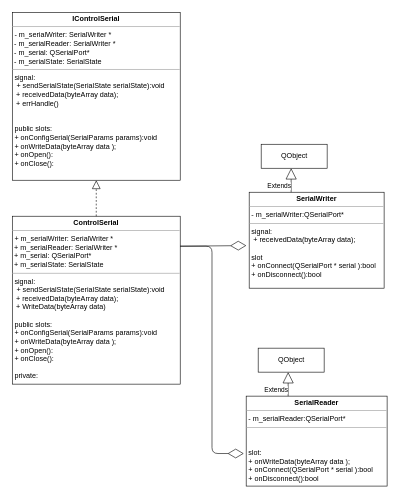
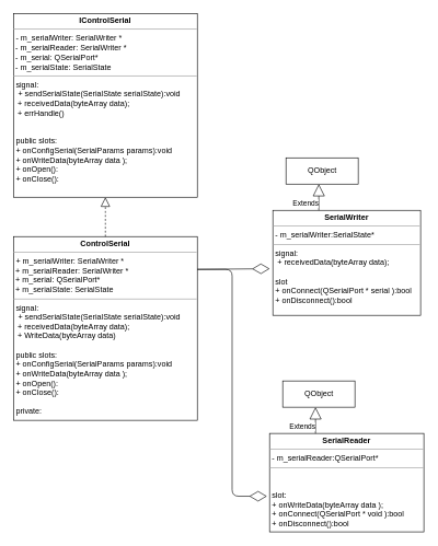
- <mxCell id="6" value="&lt;p style=&quot;margin: 0px ; margin-top: 4px ; text-align: center&quot;&gt;&lt;b&gt;SerialWriter&lt;/b&gt;&lt;/p&gt;&lt;hr size=&quot;1&quot;&gt;&lt;p style=&quot;margin: 0px ; margin-left: 4px&quot;&gt;- m_serialWriter:QSerialPort*&amp;nbsp;&lt;/p&gt;&lt;hr size=&quot;1&quot;&gt;&lt;p style=&quot;margin: 0px ; margin-left: 4px&quot;&gt;signal:&lt;/p&gt;&lt;p style=&quot;margin: 0px ; margin-left: 4px&quot;&gt;&amp;nbsp;+ receivedData(byteArray data);&lt;/p&gt;&lt;p style=&quot;margin: 0px ; margin-left: 4px&quot;&gt;&lt;br&gt;&lt;/p&gt;&lt;p style=&quot;margin: 0px ; margin-left: 4px&quot;&gt;slot&lt;/p&gt;&lt;p style=&quot;margin: 0px ; margin-left: 4px&quot;&gt;+ onConnect(QSerialPort * serial&amp;nbsp;&lt;span&gt;):bool&lt;/span&gt;&lt;/p&gt;&lt;p style=&quot;margin: 0px ; margin-left: 4px&quot;&gt;+ onDisconnect():bool&lt;/p&gt;&lt;p style=&quot;margin: 0px ; margin-left: 4px&quot;&gt;&lt;br&gt;&lt;/p&gt;" style="verticalAlign=top;align=left;overflow=fill;fontSize=12;fontFamily=Helvetica;html=1;" vertex="1" parent="1"><mxGeometry x="415" y="320" width="225" height="160" as="geometry" /></mxCell>
+ <mxCell id="6" value="&lt;p style=&quot;margin: 0px ; margin-top: 4px ; text-align: center&quot;&gt;&lt;b&gt;SerialWriter&lt;/b&gt;&lt;/p&gt;&lt;hr size=&quot;1&quot;&gt;&lt;p style=&quot;margin: 0px ; margin-left: 4px&quot;&gt;- m_serialWriter:SerialState*&amp;nbsp;&lt;/p&gt;&lt;hr size=&quot;1&quot;&gt;&lt;p style=&quot;margin: 0px ; margin-left: 4px&quot;&gt;signal:&lt;/p&gt;&lt;p style=&quot;margin: 0px ; margin-left: 4px&quot;&gt;&amp;nbsp;+ receivedData(byteArray data);&lt;/p&gt;&lt;p style=&quot;margin: 0px ; margin-left: 4px&quot;&gt;&lt;br&gt;&lt;/p&gt;&lt;p style=&quot;margin: 0px ; margin-left: 4px&quot;&gt;slot&lt;/p&gt;&lt;p style=&quot;margin: 0px ; margin-left: 4px&quot;&gt;+ onConnect(QSerialPort * serial&amp;nbsp;&lt;span&gt;):bool&lt;/span&gt;&lt;/p&gt;&lt;p style=&quot;margin: 0px ; margin-left: 4px&quot;&gt;+ onDisconnect():bool&lt;/p&gt;&lt;p style=&quot;margin: 0px ; margin-left: 4px&quot;&gt;&lt;br&gt;&lt;/p&gt;" style="verticalAlign=top;align=left;overflow=fill;fontSize=12;fontFamily=Helvetica;html=1;" vertex="1" parent="1"><mxGeometry x="415" y="320" width="225" height="160" as="geometry" /></mxCell>
- <mxCell id="2" value="&lt;p style=&quot;margin: 0px ; margin-top: 4px ; text-align: center&quot;&gt;&lt;b&gt;SerialReader&lt;/b&gt;&lt;/p&gt;&lt;hr size=&quot;1&quot;&gt;&lt;p style=&quot;margin: 0px ; margin-left: 4px&quot;&gt;- m_serialReader:QSerialPort*&amp;nbsp;&lt;/p&gt;&lt;hr size=&quot;1&quot;&gt;&lt;p style=&quot;margin: 0px ; margin-left: 4px&quot;&gt;&lt;br&gt;&lt;/p&gt;&lt;p style=&quot;margin: 0px ; margin-left: 4px&quot;&gt;&lt;br&gt;&lt;/p&gt;&lt;p style=&quot;margin: 0px 0px 0px 4px&quot;&gt;slot:&lt;/p&gt;&lt;p style=&quot;margin: 0px 0px 0px 4px&quot;&gt;+ onWriteData(byteArray data&amp;nbsp;&lt;span&gt;);&lt;/span&gt;&lt;/p&gt;&lt;p style=&quot;margin: 0px 0px 0px 4px&quot;&gt;+ onConnect(QSerialPort * serial&amp;nbsp;):bool&lt;/p&gt;&lt;p style=&quot;margin: 0px 0px 0px 4px&quot;&gt;+ onDisconnect():bool&lt;/p&gt;" style="verticalAlign=top;align=left;overflow=fill;fontSize=12;fontFamily=Helvetica;html=1;" vertex="1" parent="1"><mxGeometry x="410" y="660" width="235" height="150" as="geometry" /></mxCell>
+ <mxCell id="2" value="&lt;p style=&quot;margin: 0px ; margin-top: 4px ; text-align: center&quot;&gt;&lt;b&gt;SerialReader&lt;/b&gt;&lt;/p&gt;&lt;hr size=&quot;1&quot;&gt;&lt;p style=&quot;margin: 0px ; margin-left: 4px&quot;&gt;- m_serialReader:QSerialPort*&amp;nbsp;&lt;/p&gt;&lt;hr size=&quot;1&quot;&gt;&lt;p style=&quot;margin: 0px ; margin-left: 4px&quot;&gt;&lt;br&gt;&lt;/p&gt;&lt;p style=&quot;margin: 0px ; margin-left: 4px&quot;&gt;&lt;br&gt;&lt;/p&gt;&lt;p style=&quot;margin: 0px 0px 0px 4px&quot;&gt;slot:&lt;/p&gt;&lt;p style=&quot;margin: 0px 0px 0px 4px&quot;&gt;+ onWriteData(byteArray data&amp;nbsp;&lt;span&gt;);&lt;/span&gt;&lt;/p&gt;&lt;p style=&quot;margin: 0px 0px 0px 4px&quot;&gt;+ onConnect(QSerialPort * void&amp;nbsp;):bool&lt;/p&gt;&lt;p style=&quot;margin: 0px 0px 0px 4px&quot;&gt;+ onDisconnect():bool&lt;/p&gt;" style="verticalAlign=top;align=left;overflow=fill;fontSize=12;fontFamily=Helvetica;html=1;" vertex="1" parent="1"><mxGeometry x="410" y="660" width="235" height="150" as="geometry" /></mxCell>
